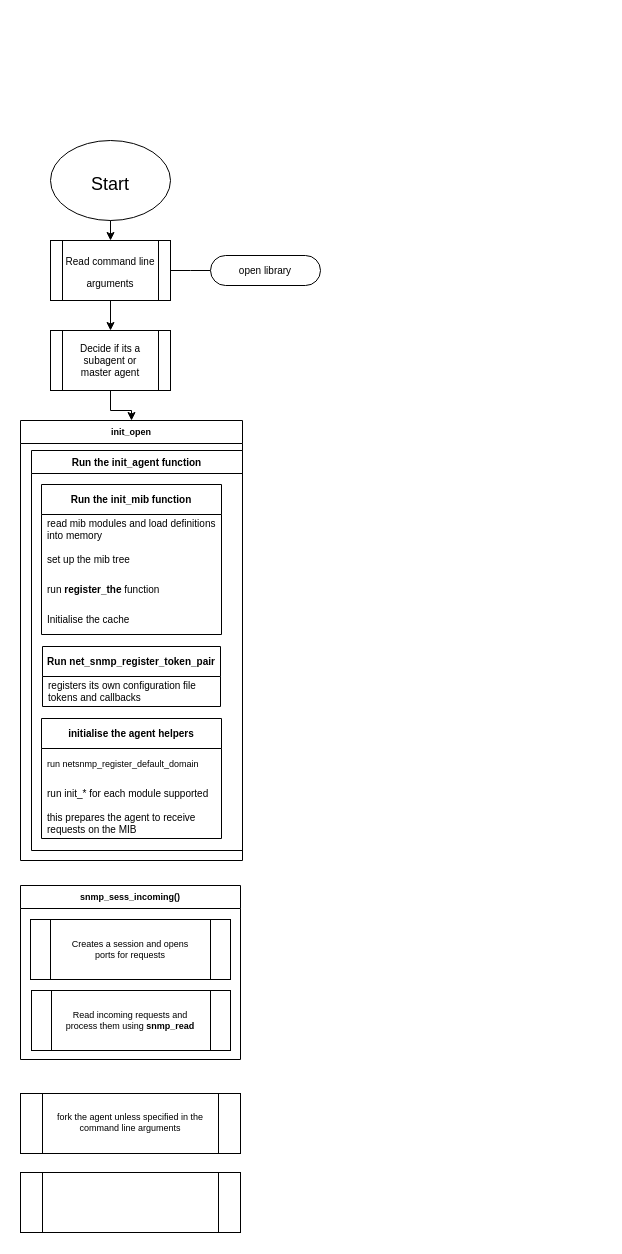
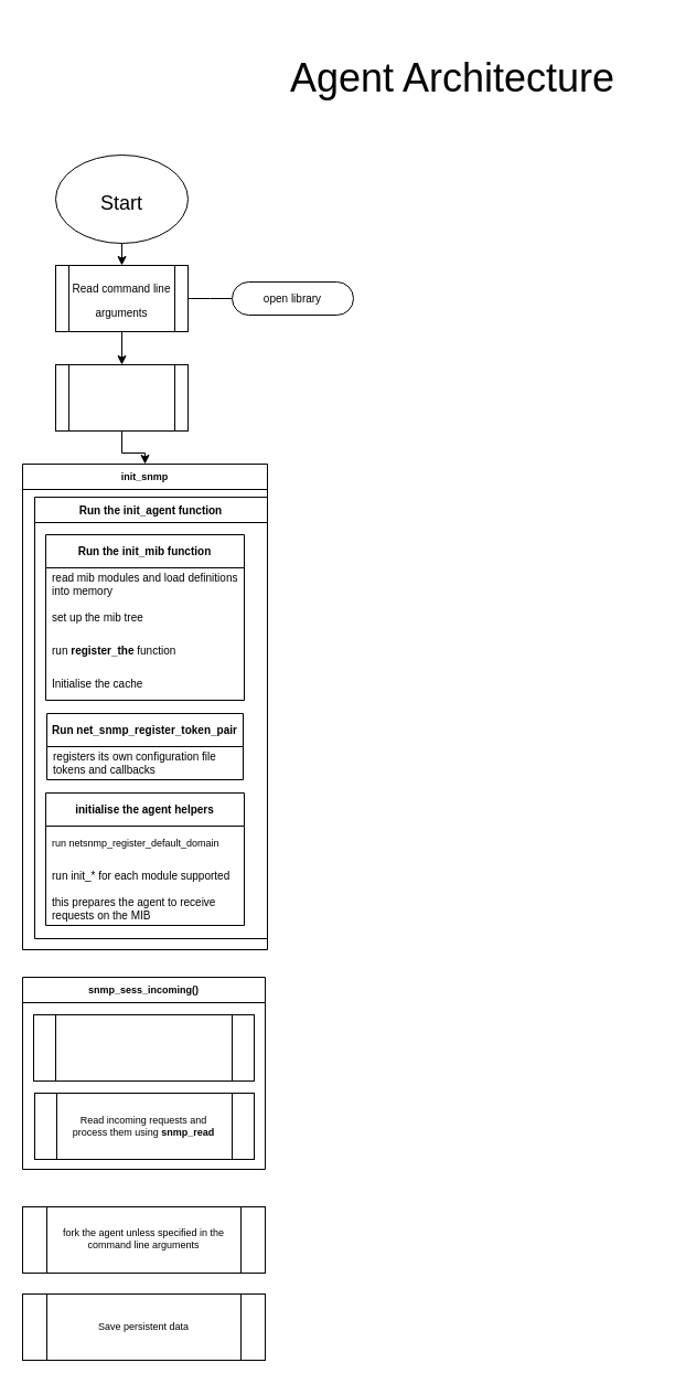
+ <mxCell id="4" value="&lt;font style=&quot;font-size: 36px;&quot;&gt;Agent Architecture&lt;/font&gt;" style="text;html=1;strokeColor=none;fillColor=none;align=center;verticalAlign=middle;whiteSpace=wrap;rounded=0;" vertex="1" parent="1"><mxGeometry x="220" width="380" height="100" as="geometry" y="20" /></mxCell>
- <mxCell id="13" value="Decide if its a subagent or master agent" style="text;html=1;strokeColor=none;fillColor=none;align=center;verticalAlign=middle;whiteSpace=wrap;rounded=0;fontSize=10;" vertex="1" parent="1"><mxGeometry x="70" y="345" width="80" height="30" as="geometry" /></mxCell>
- <mxCell id="16" value="init_open" style="swimlane;whiteSpace=wrap;html=1;fontSize=9;" vertex="1" parent="1"><mxGeometry x="20" y="420" width="222" height="440" as="geometry"><mxRectangle x="10" y="400" width="80" height="23" as="alternateBounds" /></mxGeometry></mxCell>
+ <mxCell id="16" value="init_snmp" style="swimlane;whiteSpace=wrap;html=1;fontSize=9;" vertex="1" parent="1"><mxGeometry x="20" y="420" width="222" height="440" as="geometry"><mxRectangle x="10" y="400" width="80" height="23" as="alternateBounds" /></mxGeometry></mxCell>
- <mxCell id="31" value="Creates a session and opens ports for requests" style="text;html=1;strokeColor=none;fillColor=none;align=center;verticalAlign=middle;whiteSpace=wrap;rounded=0;fontSize=9;" vertex="1" parent="29"><mxGeometry x="40" y="49" width="140" height="30" as="geometry" /></mxCell>
+ <mxCell id="39" value="Save persistent data" style="text;html=1;strokeColor=none;fillColor=none;align=center;verticalAlign=middle;whiteSpace=wrap;rounded=0;fontSize=9;" vertex="1" parent="37"><mxGeometry x="30" y="15" width="160" height="30" as="geometry" /></mxCell>
